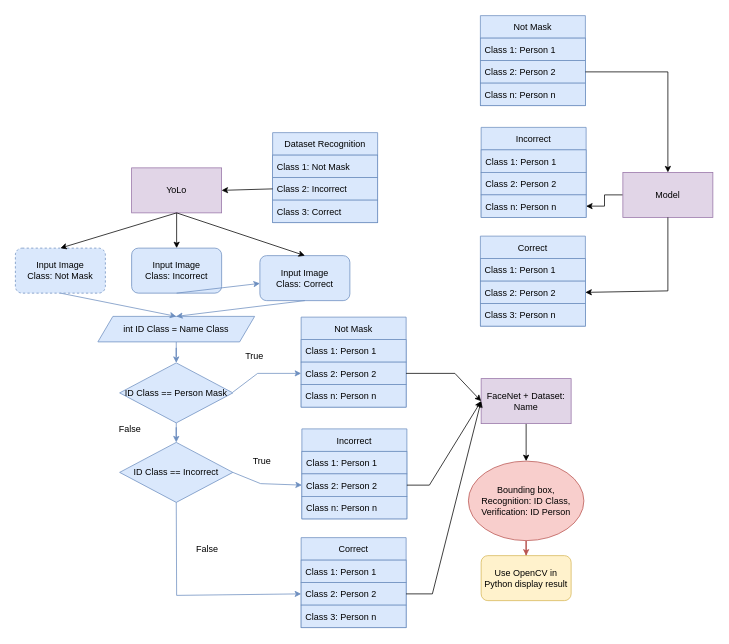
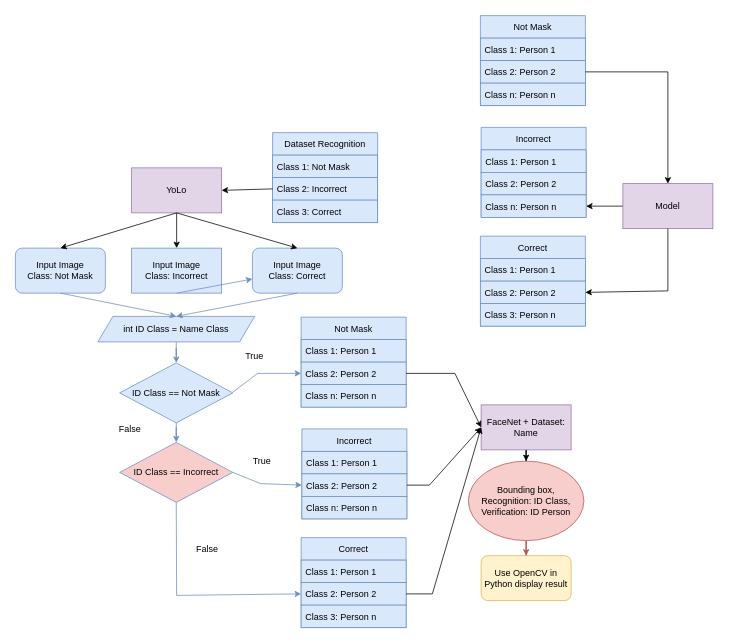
- <mxCell id="62" value="Model" style="rounded=0;whiteSpace=wrap;html=1;fillColor=#e1d5e7;strokeColor=#9673a6;" vertex="1" parent="1"><mxGeometry x="830" y="229" width="120" height="60" as="geometry" /></mxCell>
+ <mxCell id="62" value="Model" style="rounded=0;whiteSpace=wrap;html=1;fillColor=#e1d5e7;strokeColor=#9673a6;" vertex="1" parent="1"><mxGeometry x="830" y="244" width="120" height="60" as="geometry" /></mxCell>
- <mxCell id="8" value="Input Image&lt;br&gt;Class: Not Mask" style="rounded=1;whiteSpace=wrap;html=1;fillColor=#dae8fc;strokeColor=#6c8ebf;dashed=1;" parent="1" vertex="1"><mxGeometry x="20" y="330" width="120" height="60" as="geometry" /></mxCell>
+ <mxCell id="8" value="Input Image&lt;br&gt;Class: Not Mask" style="rounded=1;whiteSpace=wrap;html=1;fillColor=#dae8fc;strokeColor=#6c8ebf;" parent="1" vertex="1"><mxGeometry x="20" y="330" width="120" height="60" as="geometry" /></mxCell>
- <mxCell id="9" value="Input Image&lt;br&gt;Class: Incorrect" style="rounded=1;whiteSpace=wrap;html=1;fillColor=#dae8fc;strokeColor=#6c8ebf;" parent="1" vertex="1"><mxGeometry x="175" y="330" width="120" height="60" as="geometry" /></mxCell>
+ <mxCell id="9" value="Input Image&lt;br&gt;Class: Incorrect" style="whiteSpace=wrap;html=1;fillColor=#dae8fc;strokeColor=#6c8ebf;rounded=0;" parent="1" vertex="1"><mxGeometry x="175" y="330" width="120" height="60" as="geometry" /></mxCell>
- <mxCell id="10" value="Input Image&lt;br&gt;Class: Correct" style="rounded=1;whiteSpace=wrap;html=1;fillColor=#dae8fc;strokeColor=#6c8ebf;" parent="1" vertex="1"><mxGeometry x="346" y="340" width="120" height="60" as="geometry" /></mxCell>
+ <mxCell id="10" value="Input Image&lt;br&gt;Class: Correct" style="rounded=1;whiteSpace=wrap;html=1;fillColor=#dae8fc;strokeColor=#6c8ebf;" parent="1" vertex="1"><mxGeometry x="336" y="330" width="120" height="60" as="geometry" /></mxCell>
- <mxCell id="20" value="ID Class == Person Mask" style="rhombus;whiteSpace=wrap;html=1;fillColor=#dae8fc;strokeColor=#6c8ebf;" parent="1" vertex="1"><mxGeometry x="159" y="483" width="151" height="80" as="geometry" /></mxCell>
+ <mxCell id="20" value="ID Class == Not Mask" style="rhombus;whiteSpace=wrap;html=1;fillColor=#dae8fc;strokeColor=#6c8ebf;" parent="1" vertex="1"><mxGeometry x="159" y="483" width="151" height="80" as="geometry" /></mxCell>
- <mxCell id="12" value="FaceNet + Dataset: Name" style="rounded=0;whiteSpace=wrap;html=1;fillColor=#e1d5e7;strokeColor=#9673a6;" parent="1" vertex="1"><mxGeometry x="641" y="504" width="120" height="60" as="geometry" /></mxCell>
+ <mxCell id="12" value="FaceNet + Dataset: Name" style="rounded=0;whiteSpace=wrap;html=1;fillColor=#e1d5e7;strokeColor=#9673a6;" parent="1" vertex="1"><mxGeometry x="641" y="539" width="120" height="60" as="geometry" /></mxCell>
- <mxCell id="21" value="ID Class == Incorrect" style="rhombus;whiteSpace=wrap;html=1;fillColor=#dae8fc;strokeColor=#6c8ebf;" parent="1" vertex="1"><mxGeometry x="159" y="589" width="151" height="80" as="geometry" /></mxCell>
+ <mxCell id="21" value="ID Class == Incorrect" style="rhombus;whiteSpace=wrap;html=1;fillColor=#f8cecc;strokeColor=#6c8ebf;" parent="1" vertex="1"><mxGeometry x="159" y="589" width="151" height="80" as="geometry" /></mxCell>
